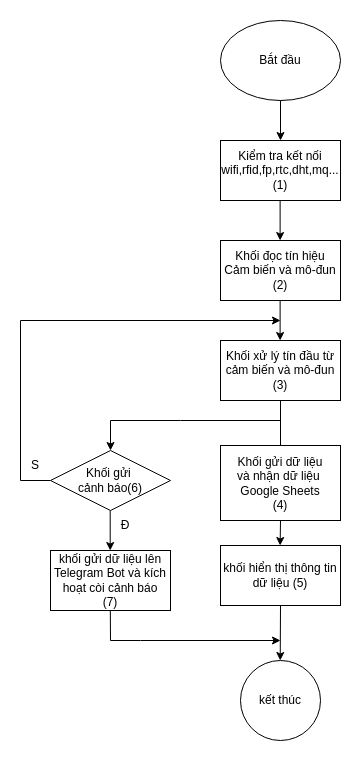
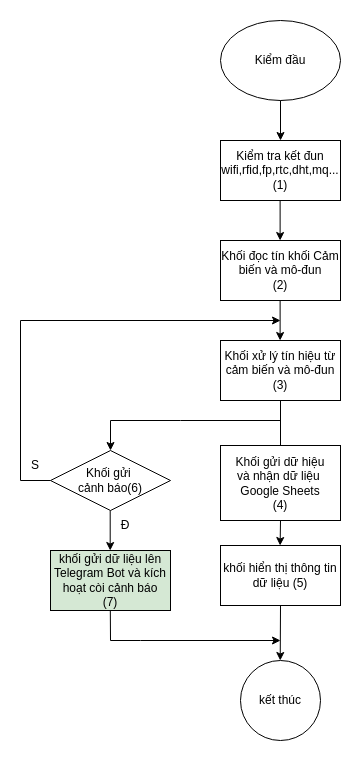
- <mxCell id="2" value="&lt;font style=&quot;vertical-align: inherit;&quot;&gt;&lt;font style=&quot;vertical-align: inherit;&quot;&gt;&lt;font style=&quot;vertical-align: inherit;&quot;&gt;&lt;font style=&quot;vertical-align: inherit;&quot;&gt;Bắt đầu&lt;/font&gt;&lt;/font&gt;&lt;/font&gt;&lt;/font&gt;" style="ellipse;whiteSpace=wrap;html=1;" parent="1" vertex="1"><mxGeometry x="220" y="20" width="120" height="80" as="geometry" /></mxCell>
+ <mxCell id="2" value="&lt;font style=&quot;vertical-align: inherit;&quot;&gt;&lt;font style=&quot;vertical-align: inherit;&quot;&gt;&lt;font style=&quot;vertical-align: inherit;&quot;&gt;&lt;font style=&quot;vertical-align: inherit;&quot;&gt;Kiểm đầu&lt;/font&gt;&lt;/font&gt;&lt;/font&gt;&lt;/font&gt;" style="ellipse;whiteSpace=wrap;html=1;" parent="1" vertex="1"><mxGeometry x="220" y="20" width="120" height="80" as="geometry" /></mxCell>
- <mxCell id="22" value="&lt;div&gt;&lt;span style=&quot;background-color: initial;&quot;&gt;Kiểm tra kết nối&lt;/span&gt;&lt;/div&gt;&lt;div&gt;wifi,rfid,fp,rtc,dht,mq...&lt;br&gt;&lt;div&gt;(1)&lt;/div&gt;&lt;/div&gt;" style="rounded=0;whiteSpace=wrap;html=1;" parent="1" vertex="1"><mxGeometry x="220" y="140" width="120" height="60" as="geometry" /></mxCell>
+ <mxCell id="22" value="&lt;div&gt;&lt;span style=&quot;background-color: initial;&quot;&gt;Kiểm tra kết đun&lt;/span&gt;&lt;/div&gt;&lt;div&gt;wifi,rfid,fp,rtc,dht,mq...&lt;br&gt;&lt;div&gt;(1)&lt;/div&gt;&lt;/div&gt;" style="rounded=0;whiteSpace=wrap;html=1;" parent="1" vertex="1"><mxGeometry x="220" y="140" width="120" height="60" as="geometry" /></mxCell>
- <mxCell id="4" value="Khối đọc tín hiệu Cảm biến và mô-đun&lt;div&gt;(2)&lt;/div&gt;" style="rounded=0;whiteSpace=wrap;html=1;" parent="1" vertex="1"><mxGeometry x="220" y="240" width="120" height="60" as="geometry" /></mxCell>
+ <mxCell id="4" value="Khối đọc tín khối Cảm biến và mô-đun&lt;div&gt;(2)&lt;/div&gt;" style="rounded=0;whiteSpace=wrap;html=1;" parent="1" vertex="1"><mxGeometry x="220" y="240" width="120" height="60" as="geometry" /></mxCell>
- <mxCell id="6" value="Khối xử lý tín đầu từ cảm biến và mô-đun&lt;div&gt;(3)&lt;/div&gt;" style="rounded=0;whiteSpace=wrap;html=1;" parent="1" vertex="1"><mxGeometry x="220" y="340" width="120" height="60" as="geometry" /></mxCell>
+ <mxCell id="6" value="Khối xử lý tín hiệu từ cảm biến và mô-đun&lt;div&gt;(3)&lt;/div&gt;" style="rounded=0;whiteSpace=wrap;html=1;" parent="1" vertex="1"><mxGeometry x="220" y="340" width="120" height="60" as="geometry" /></mxCell>
- <mxCell id="10" value="Khối gửi dữ liệu&lt;div&gt;và nhận dữ liệu&lt;span style=&quot;background-color: initial;&quot;&gt;&amp;nbsp;&lt;/span&gt;&lt;div&gt;&lt;div&gt;Google Sheets&lt;div&gt;(4)&lt;/div&gt;&lt;/div&gt;&lt;/div&gt;&lt;/div&gt;" style="rounded=0;whiteSpace=wrap;html=1;" parent="1" vertex="1"><mxGeometry x="220" y="445" width="120" height="75" as="geometry" /></mxCell>
+ <mxCell id="10" value="Khối gửi dữ hiệu&lt;div&gt;và nhận dữ liệu&lt;span style=&quot;background-color: initial;&quot;&gt;&amp;nbsp;&lt;/span&gt;&lt;div&gt;&lt;div&gt;Google Sheets&lt;div&gt;(4)&lt;/div&gt;&lt;/div&gt;&lt;/div&gt;&lt;/div&gt;" style="rounded=0;whiteSpace=wrap;html=1;" parent="1" vertex="1"><mxGeometry x="220" y="445" width="120" height="75" as="geometry" /></mxCell>
- <mxCell id="15" value="khối gửi dữ liệu lên Telegram Bot và kích hoạt còi cảnh báo&lt;div&gt;(7)&lt;/div&gt;" style="rounded=0;whiteSpace=wrap;html=1;" parent="1" vertex="1"><mxGeometry x="50" y="550" width="120" height="60" as="geometry" /></mxCell>
+ <mxCell id="15" value="khối gửi dữ liệu lên Telegram Bot và kích hoạt còi cảnh báo&lt;div&gt;(7)&lt;/div&gt;" style="rounded=0;whiteSpace=wrap;html=1;fillColor=#d5e8d4;" parent="1" vertex="1"><mxGeometry x="50" y="550" width="120" height="60" as="geometry" /></mxCell>
